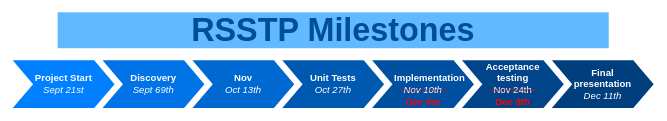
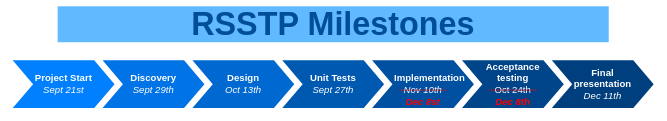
- <mxCell id="8" value="RSSTP Milestones" style="text;html=1;strokeColor=none;fillColor=#61BAFF;align=center;verticalAlign=middle;whiteSpace=wrap;fontSize=54;fontStyle=1;fontColor=#004D99;" parent="1" vertex="1"><mxGeometry x="95" y="20" width="920" height="60" as="geometry" /></mxCell>
+ <mxCell id="8" value="RSSTP Milestones" style="text;html=1;strokeColor=none;fillColor=#61BAFF;align=center;verticalAlign=middle;whiteSpace=wrap;fontSize=54;fontStyle=1;fontColor=#004D99;" parent="1" vertex="1"><mxGeometry x="95" y="10" width="920" height="60" as="geometry" /></mxCell>
- <mxCell id="2" value="Discovery&lt;br&gt;&lt;span style=&quot;font-weight: 400;&quot;&gt;&lt;i&gt;Sept 69th&lt;/i&gt;&lt;/span&gt;" style="shape=step;whiteSpace=wrap;html=1;fontSize=16;fillColor=#0073E6;fontColor=#FFFFFF;strokeColor=none;fontStyle=1" parent="1" vertex="1"><mxGeometry x="170" y="100" width="170" height="80" as="geometry" /></mxCell>
+ <mxCell id="2" value="Discovery&lt;br&gt;&lt;span style=&quot;font-weight: 400;&quot;&gt;&lt;i&gt;Sept 29th&lt;/i&gt;&lt;/span&gt;" style="shape=step;whiteSpace=wrap;html=1;fontSize=16;fillColor=#0073E6;fontColor=#FFFFFF;strokeColor=none;fontStyle=1" parent="1" vertex="1"><mxGeometry x="170" y="100" width="170" height="80" as="geometry" /></mxCell>
- <mxCell id="3" value="Nov&lt;br&gt;&lt;span style=&quot;font-weight: normal;&quot;&gt;&lt;i&gt;Oct 13th&lt;/i&gt;&lt;/span&gt;" style="shape=step;whiteSpace=wrap;html=1;fontSize=16;fillColor=#0069D1;fontColor=#FFFFFF;strokeColor=none;fontStyle=1" parent="1" vertex="1"><mxGeometry x="320" y="100" width="170" height="80" as="geometry" /></mxCell>
+ <mxCell id="3" value="Design&lt;br&gt;&lt;span style=&quot;font-weight: normal;&quot;&gt;&lt;i&gt;Oct 13th&lt;/i&gt;&lt;/span&gt;" style="shape=step;whiteSpace=wrap;html=1;fontSize=16;fillColor=#0069D1;fontColor=#FFFFFF;strokeColor=none;fontStyle=1" parent="1" vertex="1"><mxGeometry x="320" y="100" width="170" height="80" as="geometry" /></mxCell>
- <mxCell id="4" value="Unit Tests&lt;br&gt;&lt;span style=&quot;font-weight: normal;&quot;&gt;&lt;i&gt;Oct 27th&lt;/i&gt;&lt;/span&gt;" style="shape=step;whiteSpace=wrap;html=1;fontSize=16;fillColor=#0059B0;fontColor=#FFFFFF;strokeColor=none;fontStyle=1" parent="1" vertex="1"><mxGeometry x="470" y="100" width="170" height="80" as="geometry" /></mxCell>
+ <mxCell id="4" value="Unit Tests&lt;br&gt;&lt;span style=&quot;font-weight: normal;&quot;&gt;&lt;i&gt;Sept 27th&lt;/i&gt;&lt;/span&gt;" style="shape=step;whiteSpace=wrap;html=1;fontSize=16;fillColor=#0059B0;fontColor=#FFFFFF;strokeColor=none;fontStyle=1" parent="1" vertex="1"><mxGeometry x="470" y="100" width="170" height="80" as="geometry" /></mxCell>
- <mxCell id="6" value="Acceptance&lt;br style=&quot;font-size: 16px;&quot;&gt;testing&lt;br&gt;&lt;span style=&quot;font-weight: normal;&quot;&gt;Nov 24th&lt;/span&gt;&lt;br&gt;&lt;i style=&quot;&quot;&gt;&lt;font style=&quot;&quot; color=&quot;#ff0000&quot;&gt;Dec 8th&lt;/font&gt;&lt;/i&gt;" style="shape=step;whiteSpace=wrap;html=1;fontSize=16;fillColor=#00458A;fontColor=#FFFFFF;strokeColor=none;fontStyle=1" parent="1" vertex="1"><mxGeometry x="770" y="100" width="170" height="80" as="geometry" /></mxCell>
+ <mxCell id="6" value="Acceptance&lt;br style=&quot;font-size: 16px;&quot;&gt;testing&lt;br&gt;&lt;span style=&quot;font-weight: normal;&quot;&gt;Oct 24th&lt;/span&gt;&lt;br&gt;&lt;i style=&quot;&quot;&gt;&lt;font style=&quot;&quot; color=&quot;#ff0000&quot;&gt;Dec 8th&lt;/font&gt;&lt;/i&gt;" style="shape=step;whiteSpace=wrap;html=1;fontSize=16;fillColor=#00458A;fontColor=#FFFFFF;strokeColor=none;fontStyle=1" parent="1" vertex="1"><mxGeometry x="770" y="100" width="170" height="80" as="geometry" /></mxCell>
